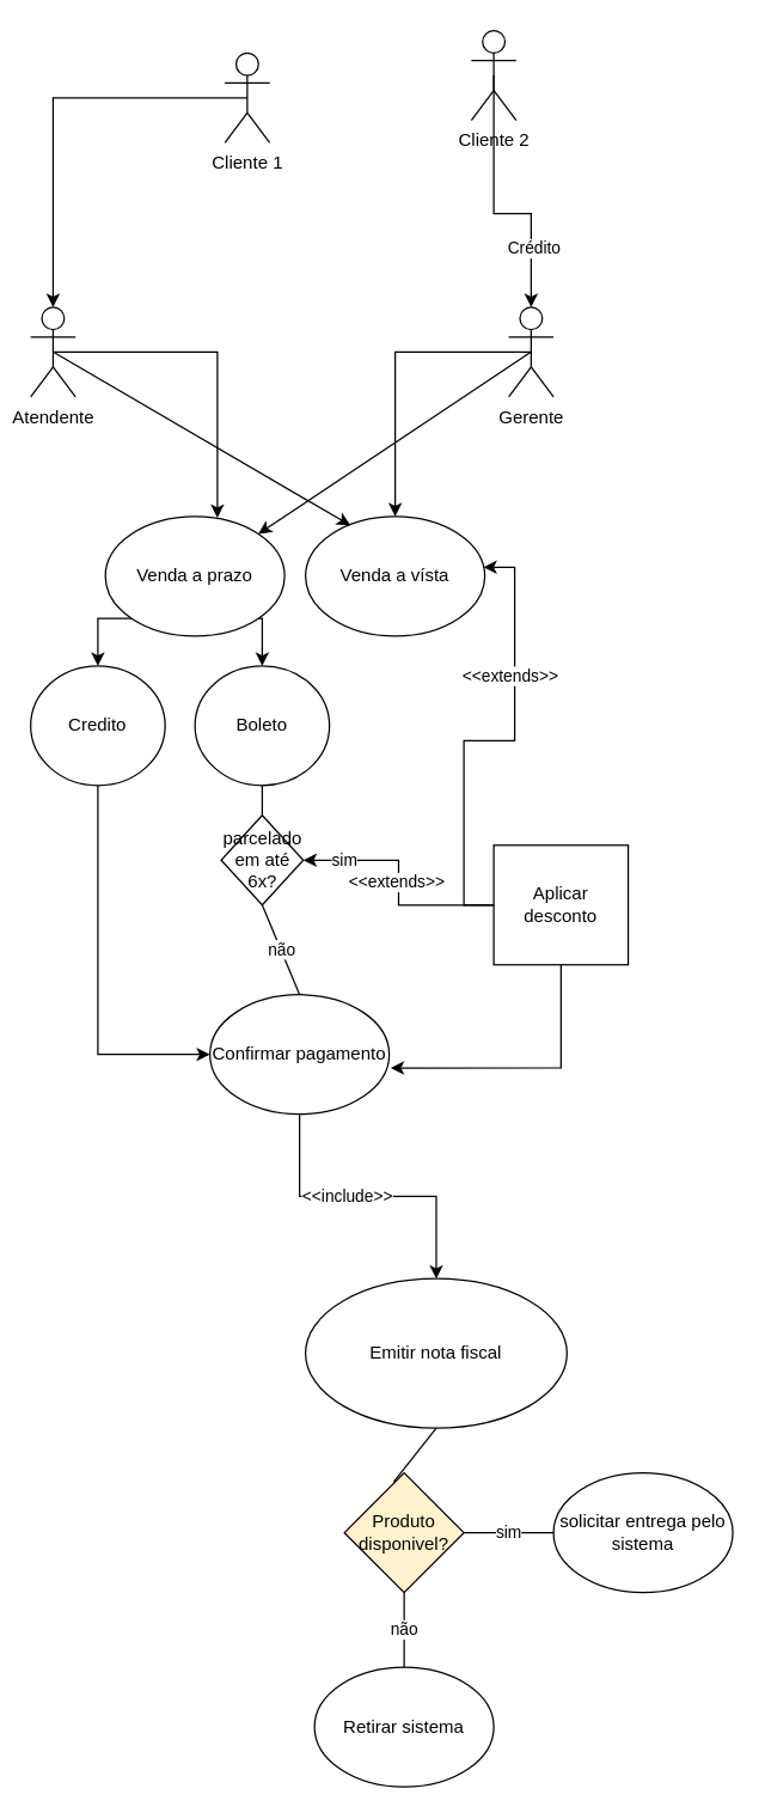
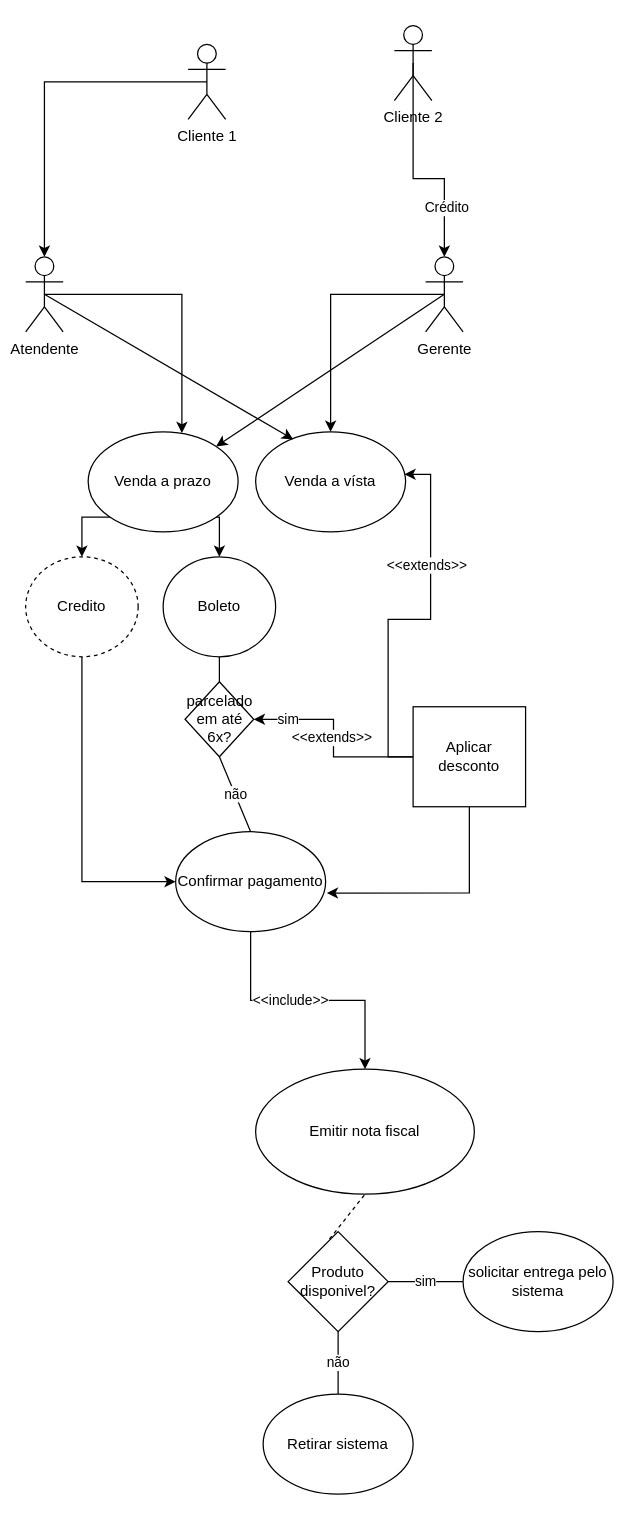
- <mxCell id="18" value="Credito" style="ellipse;whiteSpace=wrap;html=1;" vertex="1" parent="1"><mxGeometry x="20" y="445" width="90" height="80" as="geometry" /></mxCell>
+ <mxCell id="18" value="Credito" style="ellipse;whiteSpace=wrap;html=1;dashed=1;" vertex="1" parent="1"><mxGeometry x="20" y="445" width="90" height="80" as="geometry" /></mxCell>
- <mxCell id="31" value="" style="endArrow=none;html=1;rounded=0;strokeColor=default;exitX=0.413;exitY=0.075;exitDx=0;exitDy=0;entryX=0.5;entryY=1;entryDx=0;entryDy=0;exitPerimeter=0;" edge="1" parent="1" source="30" target="29"><mxGeometry width="50" height="50" relative="1" as="geometry"><mxPoint x="300" y="955" as="sourcePoint" /><mxPoint x="350" y="905" as="targetPoint" /></mxGeometry></mxCell>
+ <mxCell id="31" value="" style="endArrow=none;html=1;rounded=0;strokeColor=default;exitX=0.413;exitY=0.075;exitDx=0;exitDy=0;entryX=0.5;entryY=1;entryDx=0;entryDy=0;exitPerimeter=0;dashed=1;" edge="1" parent="1" source="30" target="29"><mxGeometry width="50" height="50" relative="1" as="geometry"><mxPoint x="300" y="955" as="sourcePoint" /><mxPoint x="350" y="905" as="targetPoint" /></mxGeometry></mxCell>
- <mxCell id="30" value="Produto disponivel?" style="rhombus;whiteSpace=wrap;html=1;fillColor=#fff2cc;" vertex="1" parent="1"><mxGeometry x="230" y="985" width="80" height="80" as="geometry" /></mxCell>
+ <mxCell id="30" value="Produto disponivel?" style="rhombus;whiteSpace=wrap;html=1;" vertex="1" parent="1"><mxGeometry x="230" y="985" width="80" height="80" as="geometry" /></mxCell>
